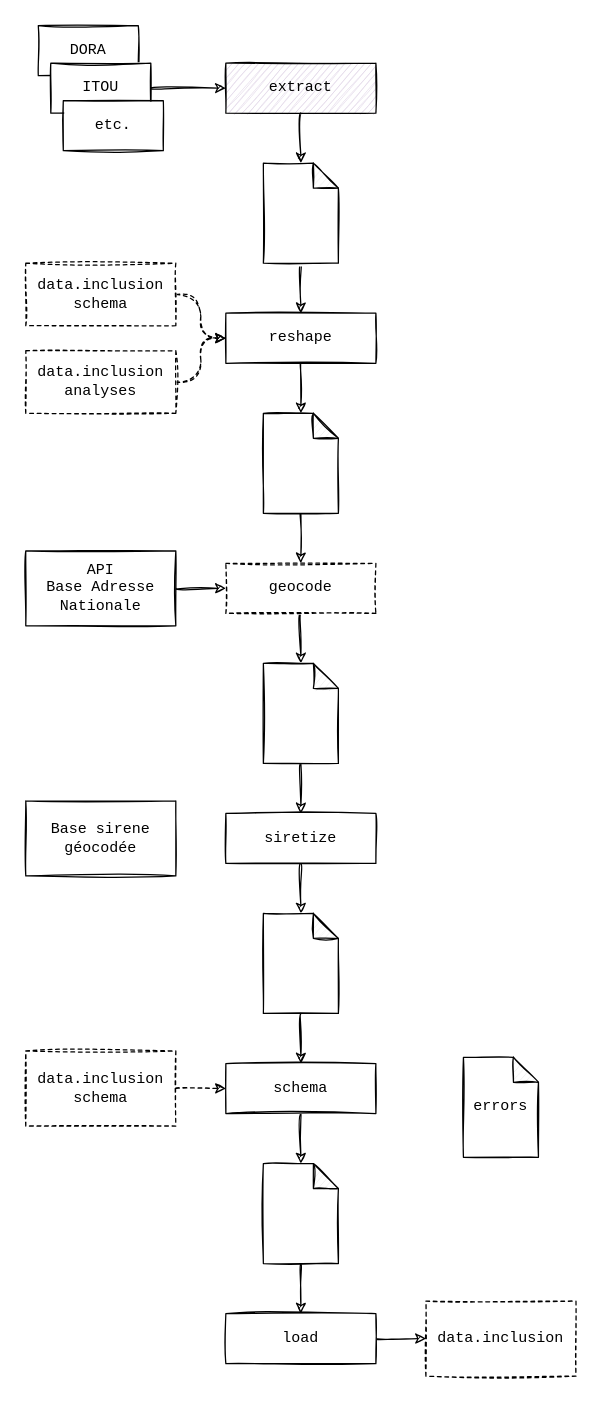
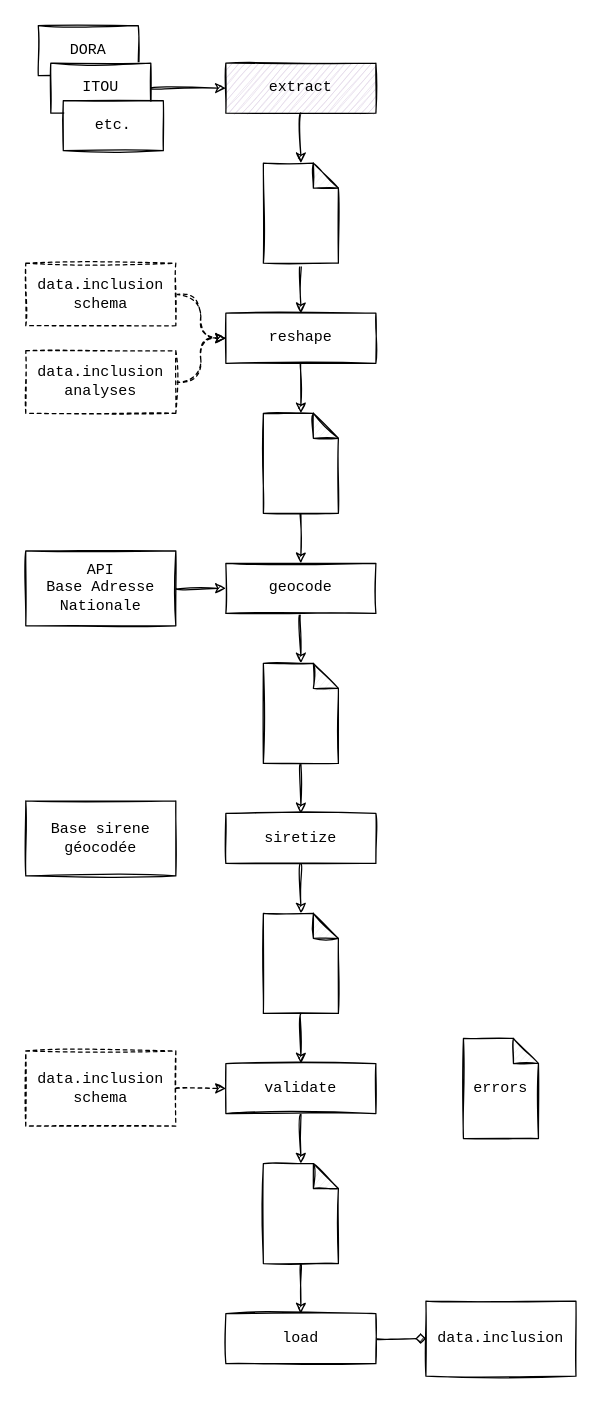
- <mxCell id="3" value="geocode" style="rounded=0;whiteSpace=wrap;html=1;sketch=1;fontFamily=Courier New;dashed=1;" vertex="1" parent="1"><mxGeometry x="180" y="450" width="120" height="40" as="geometry" /></mxCell>
+ <mxCell id="3" value="geocode" style="rounded=0;whiteSpace=wrap;html=1;sketch=1;fontFamily=Courier New;" vertex="1" parent="1"><mxGeometry x="180" y="450" width="120" height="40" as="geometry" /></mxCell>
- <mxCell id="23" value="schema" style="rounded=0;whiteSpace=wrap;html=1;sketch=1;fontFamily=Courier New;" vertex="1" parent="1"><mxGeometry x="180" y="850" width="120" height="40" as="geometry" /></mxCell>
+ <mxCell id="23" value="validate" style="rounded=0;whiteSpace=wrap;html=1;sketch=1;fontFamily=Courier New;" vertex="1" parent="1"><mxGeometry x="180" y="850" width="120" height="40" as="geometry" /></mxCell>
- <mxCell id="26" value="errors" style="shape=note;whiteSpace=wrap;html=1;backgroundOutline=1;darkOpacity=0.05;sketch=1;fontFamily=Courier New;size=20;" vertex="1" parent="1"><mxGeometry x="370" y="845" width="60" height="80" as="geometry" /></mxCell>
+ <mxCell id="26" value="errors" style="shape=note;whiteSpace=wrap;html=1;backgroundOutline=1;darkOpacity=0.05;sketch=1;fontFamily=Courier New;size=20;" vertex="1" parent="1"><mxGeometry x="370" y="830" width="60" height="80" as="geometry" /></mxCell>
- <mxCell id="17" value="" style="edgeStyle=orthogonalEdgeStyle;curved=1;rounded=0;sketch=1;orthogonalLoop=1;jettySize=auto;html=1;fontFamily=Courier New;" edge="1" parent="1" source="18" target="21"><mxGeometry relative="1" as="geometry" /></mxCell>
+ <mxCell id="17" value="" style="edgeStyle=orthogonalEdgeStyle;curved=1;rounded=0;sketch=1;orthogonalLoop=1;jettySize=auto;html=1;fontFamily=Courier New;endArrow=diamond;" edge="1" parent="1" source="18" target="21"><mxGeometry relative="1" as="geometry" /></mxCell>
- <mxCell id="21" value="&lt;div&gt;data.inclusion&lt;/div&gt;" style="rounded=0;whiteSpace=wrap;html=1;sketch=1;fontFamily=Courier New;dashed=1;" vertex="1" parent="1"><mxGeometry x="340" y="1040" width="120" height="60" as="geometry" /></mxCell>
+ <mxCell id="21" value="&lt;div&gt;data.inclusion&lt;/div&gt;" style="rounded=0;whiteSpace=wrap;html=1;sketch=1;fontFamily=Courier New;" vertex="1" parent="1"><mxGeometry x="340" y="1040" width="120" height="60" as="geometry" /></mxCell>
